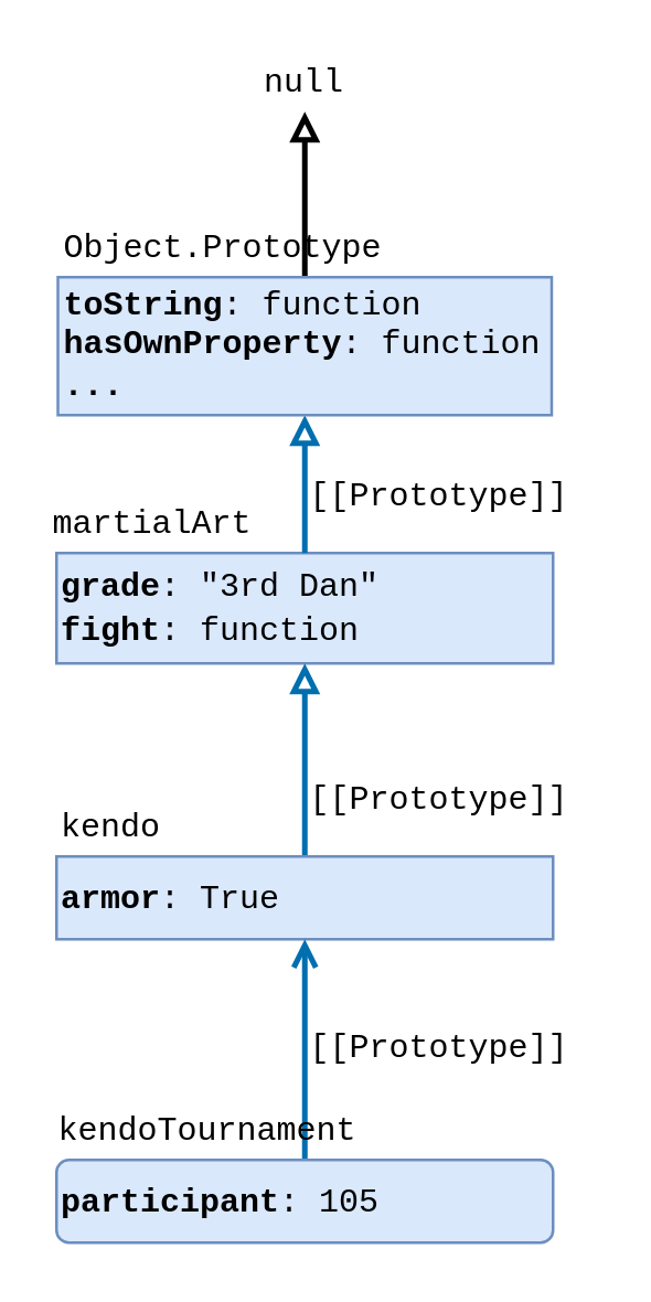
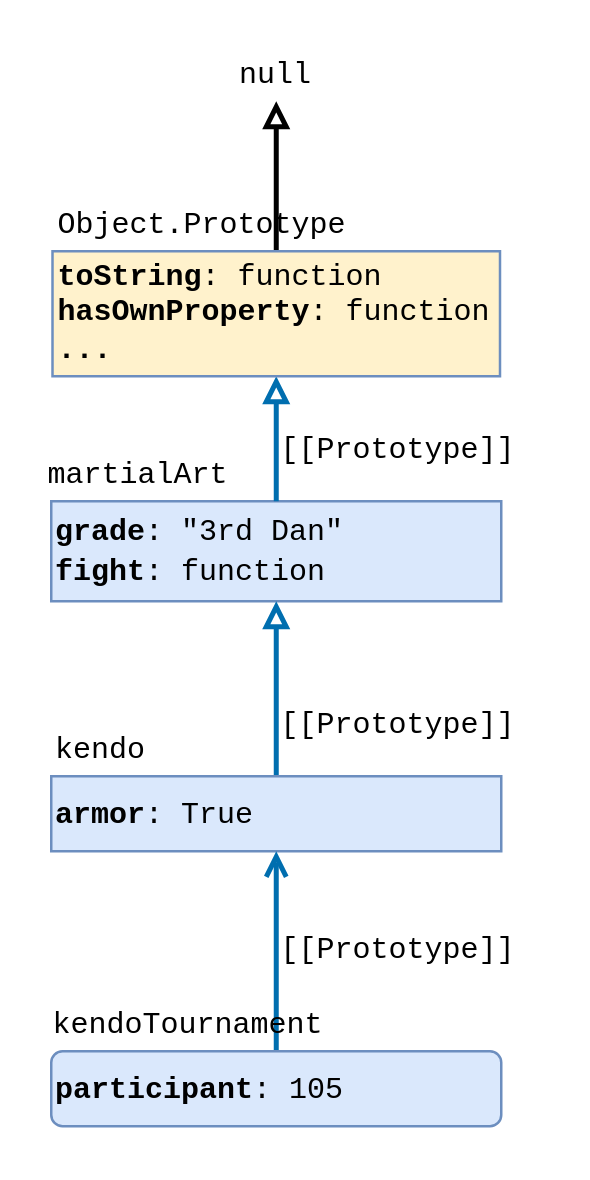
- <mxCell id="16" value="&lt;div&gt;&lt;b&gt;toString&lt;/b&gt;: function&lt;/div&gt;&lt;div&gt;&lt;b&gt;hasOwnProperty&lt;/b&gt;: function&lt;/div&gt;&lt;div&gt;&lt;b&gt;...&lt;/b&gt;&lt;br&gt;&lt;/div&gt;" style="rounded=0;whiteSpace=wrap;html=1;fillColor=#dae8fc;strokeColor=#6c8ebf;align=left;fontFamily=Courier New;" vertex="1" parent="1"><mxGeometry x="20.5" y="100" width="179" height="50" as="geometry" /></mxCell>
+ <mxCell id="16" value="&lt;div&gt;&lt;b&gt;toString&lt;/b&gt;: function&lt;/div&gt;&lt;div&gt;&lt;b&gt;hasOwnProperty&lt;/b&gt;: function&lt;/div&gt;&lt;div&gt;&lt;b&gt;...&lt;/b&gt;&lt;br&gt;&lt;/div&gt;" style="rounded=0;whiteSpace=wrap;html=1;fillColor=#fff2cc;strokeColor=#6c8ebf;align=left;fontFamily=Courier New;" vertex="1" parent="1"><mxGeometry x="20.5" y="100" width="179" height="50" as="geometry" /></mxCell>
